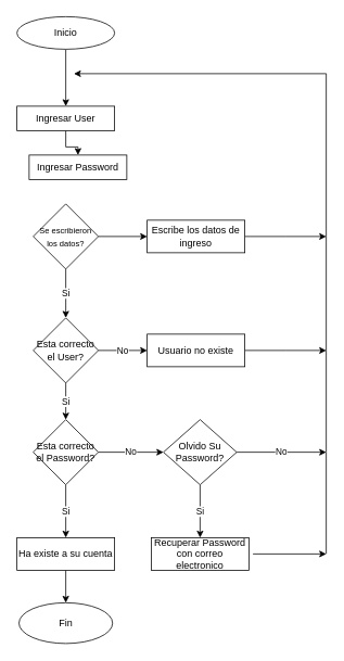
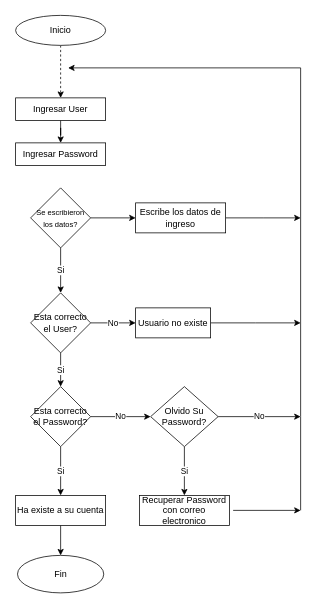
- <mxCell id="2" value="" style="edgeStyle=orthogonalEdgeStyle;rounded=0;orthogonalLoop=1;jettySize=auto;html=1;" edge="1" parent="1" source="3" target="5"><mxGeometry relative="1" as="geometry" /></mxCell>
+ <mxCell id="2" value="" style="edgeStyle=orthogonalEdgeStyle;rounded=0;orthogonalLoop=1;jettySize=auto;html=1;dashed=1;" edge="1" parent="1" source="3" target="5"><mxGeometry relative="1" as="geometry" /></mxCell>
- <mxCell id="6" value="Ingresar Password" style="whiteSpace=wrap;html=1;" vertex="1" parent="1"><mxGeometry x="35" y="190" width="120" height="30" as="geometry" /></mxCell>
+ <mxCell id="6" value="Ingresar Password" style="whiteSpace=wrap;html=1;" vertex="1" parent="1"><mxGeometry x="20" y="190" width="120" height="30" as="geometry" /></mxCell>
- <mxCell id="15" value="Usuario no existe" style="whiteSpace=wrap;html=1;" vertex="1" parent="1"><mxGeometry x="180" y="410" width="120" height="40" as="geometry" /></mxCell>
+ <mxCell id="15" value="Usuario no existe" style="whiteSpace=wrap;html=1;" vertex="1" parent="1"><mxGeometry x="180" y="410" width="100" height="40" as="geometry" /></mxCell>
